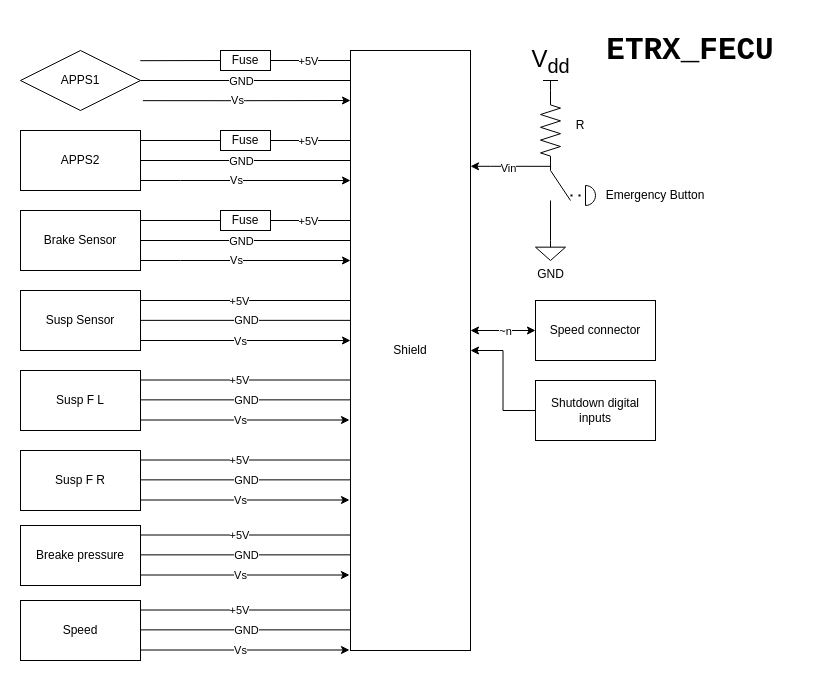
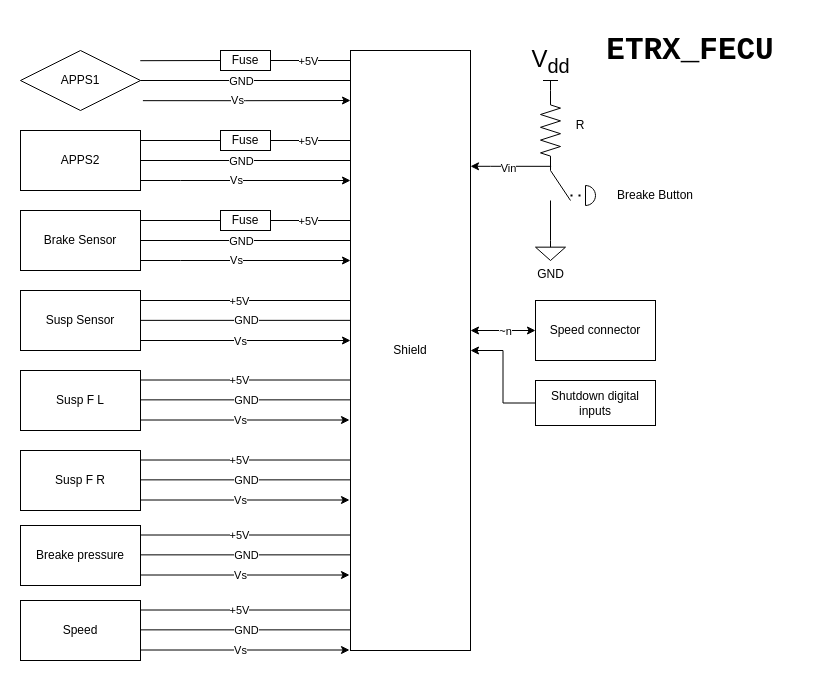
- <mxCell id="47" value="Emergency Button" style="text;html=1;strokeColor=none;fillColor=none;align=center;verticalAlign=middle;whiteSpace=wrap;rounded=0;" parent="1" vertex="1"><mxGeometry x="600" y="180" width="110" height="30" as="geometry" /></mxCell>
+ <mxCell id="47" value="Breake Button" style="text;html=1;strokeColor=none;fillColor=none;align=center;verticalAlign=middle;whiteSpace=wrap;rounded=0;" parent="1" vertex="1"><mxGeometry x="600" y="180" width="110" height="30" as="geometry" /></mxCell>
- <mxCell id="82" value="Shutdown digital inputs" style="rounded=0;whiteSpace=wrap;html=1;" vertex="1" parent="1"><mxGeometry x="535" y="380" width="120" height="60" as="geometry" /></mxCell>
+ <mxCell id="82" value="Shutdown digital inputs" style="rounded=0;whiteSpace=wrap;html=1;" vertex="1" parent="1"><mxGeometry x="535" y="380" width="120" height="45" as="geometry" /></mxCell>
